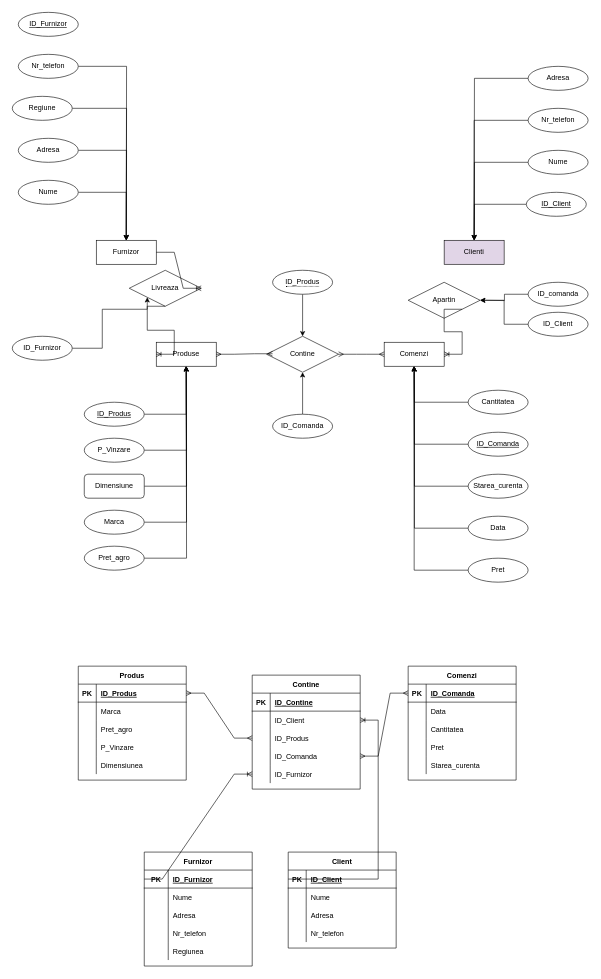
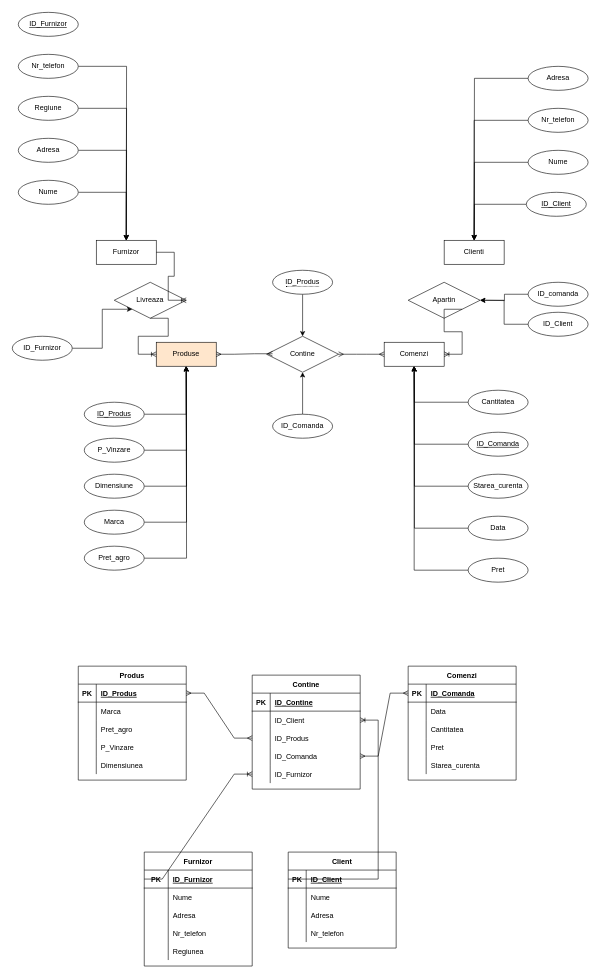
- <mxCell id="16" value="Regiune" style="ellipse;whiteSpace=wrap;html=1;align=center;" vertex="1" parent="1"><mxGeometry x="20" y="160" width="100" height="40" as="geometry" /></mxCell>
+ <mxCell id="16" value="Regiune" style="ellipse;whiteSpace=wrap;html=1;align=center;" vertex="1" parent="1"><mxGeometry x="30" y="160" width="100" height="40" as="geometry" /></mxCell>
- <mxCell id="7" value="Clienti" style="whiteSpace=wrap;html=1;align=center;fillColor=#e1d5e7;" vertex="1" parent="1"><mxGeometry x="740" y="400" width="100" height="40" as="geometry" /></mxCell>
+ <mxCell id="7" value="Clienti" style="whiteSpace=wrap;html=1;align=center;" vertex="1" parent="1"><mxGeometry x="740" y="400" width="100" height="40" as="geometry" /></mxCell>
- <mxCell id="4" value="Livreaza" style="shape=rhombus;perimeter=rhombusPerimeter;whiteSpace=wrap;html=1;align=center;" vertex="1" parent="1"><mxGeometry x="215" y="450" width="120" height="60" as="geometry" /></mxCell>
+ <mxCell id="4" value="Livreaza" style="shape=rhombus;perimeter=rhombusPerimeter;whiteSpace=wrap;html=1;align=center;" vertex="1" parent="1"><mxGeometry x="190" y="470" width="120" height="60" as="geometry" /></mxCell>
- <mxCell id="2" value="Produse" style="whiteSpace=wrap;html=1;align=center;" vertex="1" parent="1"><mxGeometry x="260" y="570" width="100" height="40" as="geometry" /></mxCell>
+ <mxCell id="2" value="Produse" style="whiteSpace=wrap;html=1;align=center;fillColor=#ffe6cc;" vertex="1" parent="1"><mxGeometry x="260" y="570" width="100" height="40" as="geometry" /></mxCell>
- <mxCell id="25" value="Dimensiune" style="whiteSpace=wrap;html=1;align=center;rounded=1;" vertex="1" parent="1"><mxGeometry x="140" y="790" width="100" height="40" as="geometry" /></mxCell>
+ <mxCell id="25" value="Dimensiune" style="ellipse;whiteSpace=wrap;html=1;align=center;" vertex="1" parent="1"><mxGeometry x="140" y="790" width="100" height="40" as="geometry" /></mxCell>
